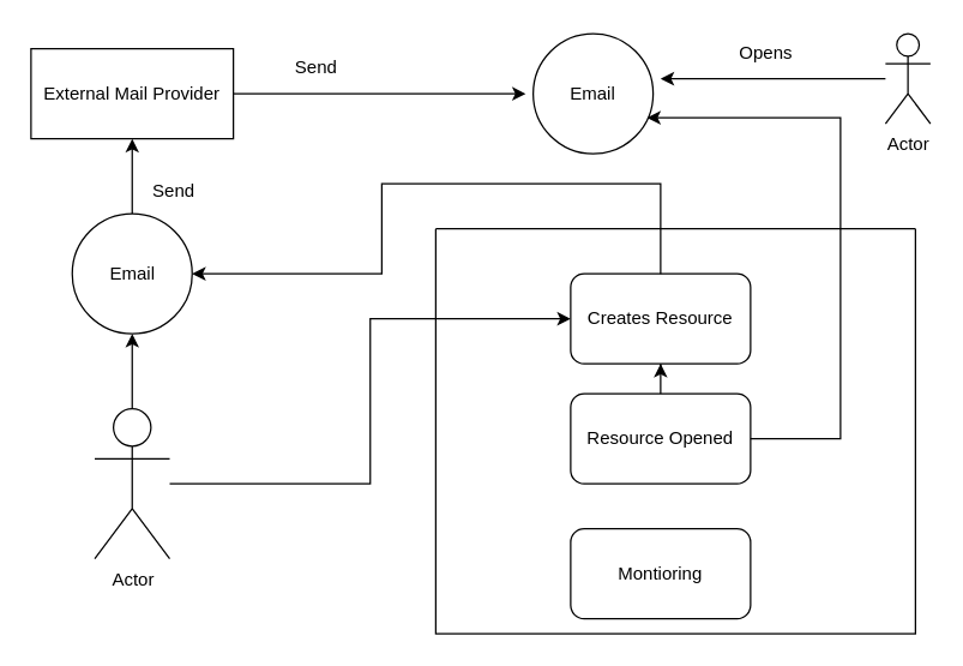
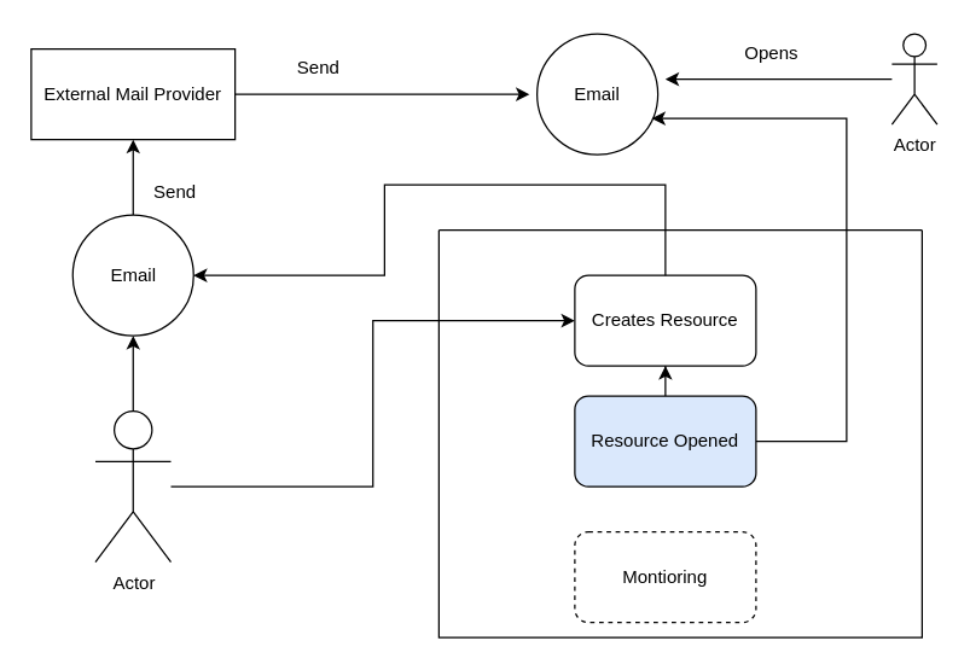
- <mxCell id="8" value="Resource Opened" style="rounded=1;whiteSpace=wrap;html=1;" vertex="1" parent="5"><mxGeometry x="90" y="110" width="120" height="60" as="geometry" /></mxCell>
+ <mxCell id="8" value="Resource Opened" style="rounded=1;whiteSpace=wrap;html=1;fillColor=#dae8fc;" vertex="1" parent="5"><mxGeometry x="90" y="110" width="120" height="60" as="geometry" /></mxCell>
- <mxCell id="9" value="Montioring" style="rounded=1;whiteSpace=wrap;html=1;" vertex="1" parent="5"><mxGeometry x="90" y="200" width="120" height="60" as="geometry" /></mxCell>
+ <mxCell id="9" value="Montioring" style="rounded=1;whiteSpace=wrap;html=1;dashed=1;" vertex="1" parent="5"><mxGeometry x="90" y="200" width="120" height="60" as="geometry" /></mxCell>
